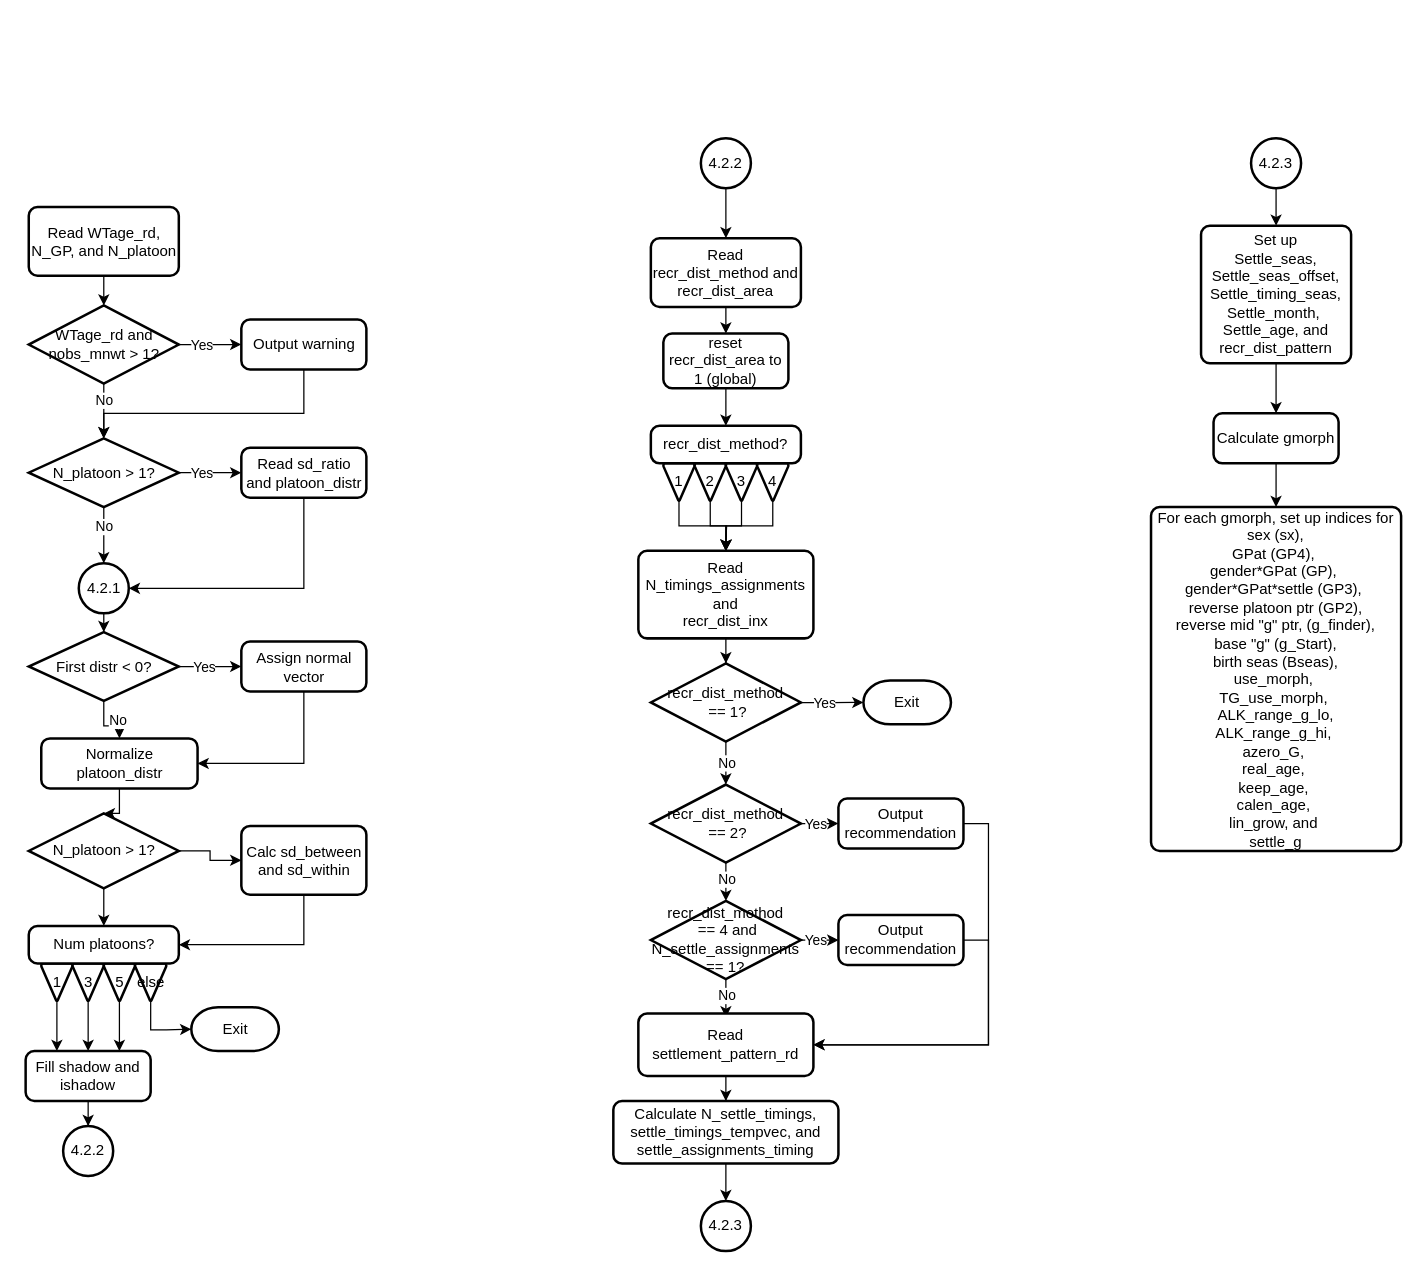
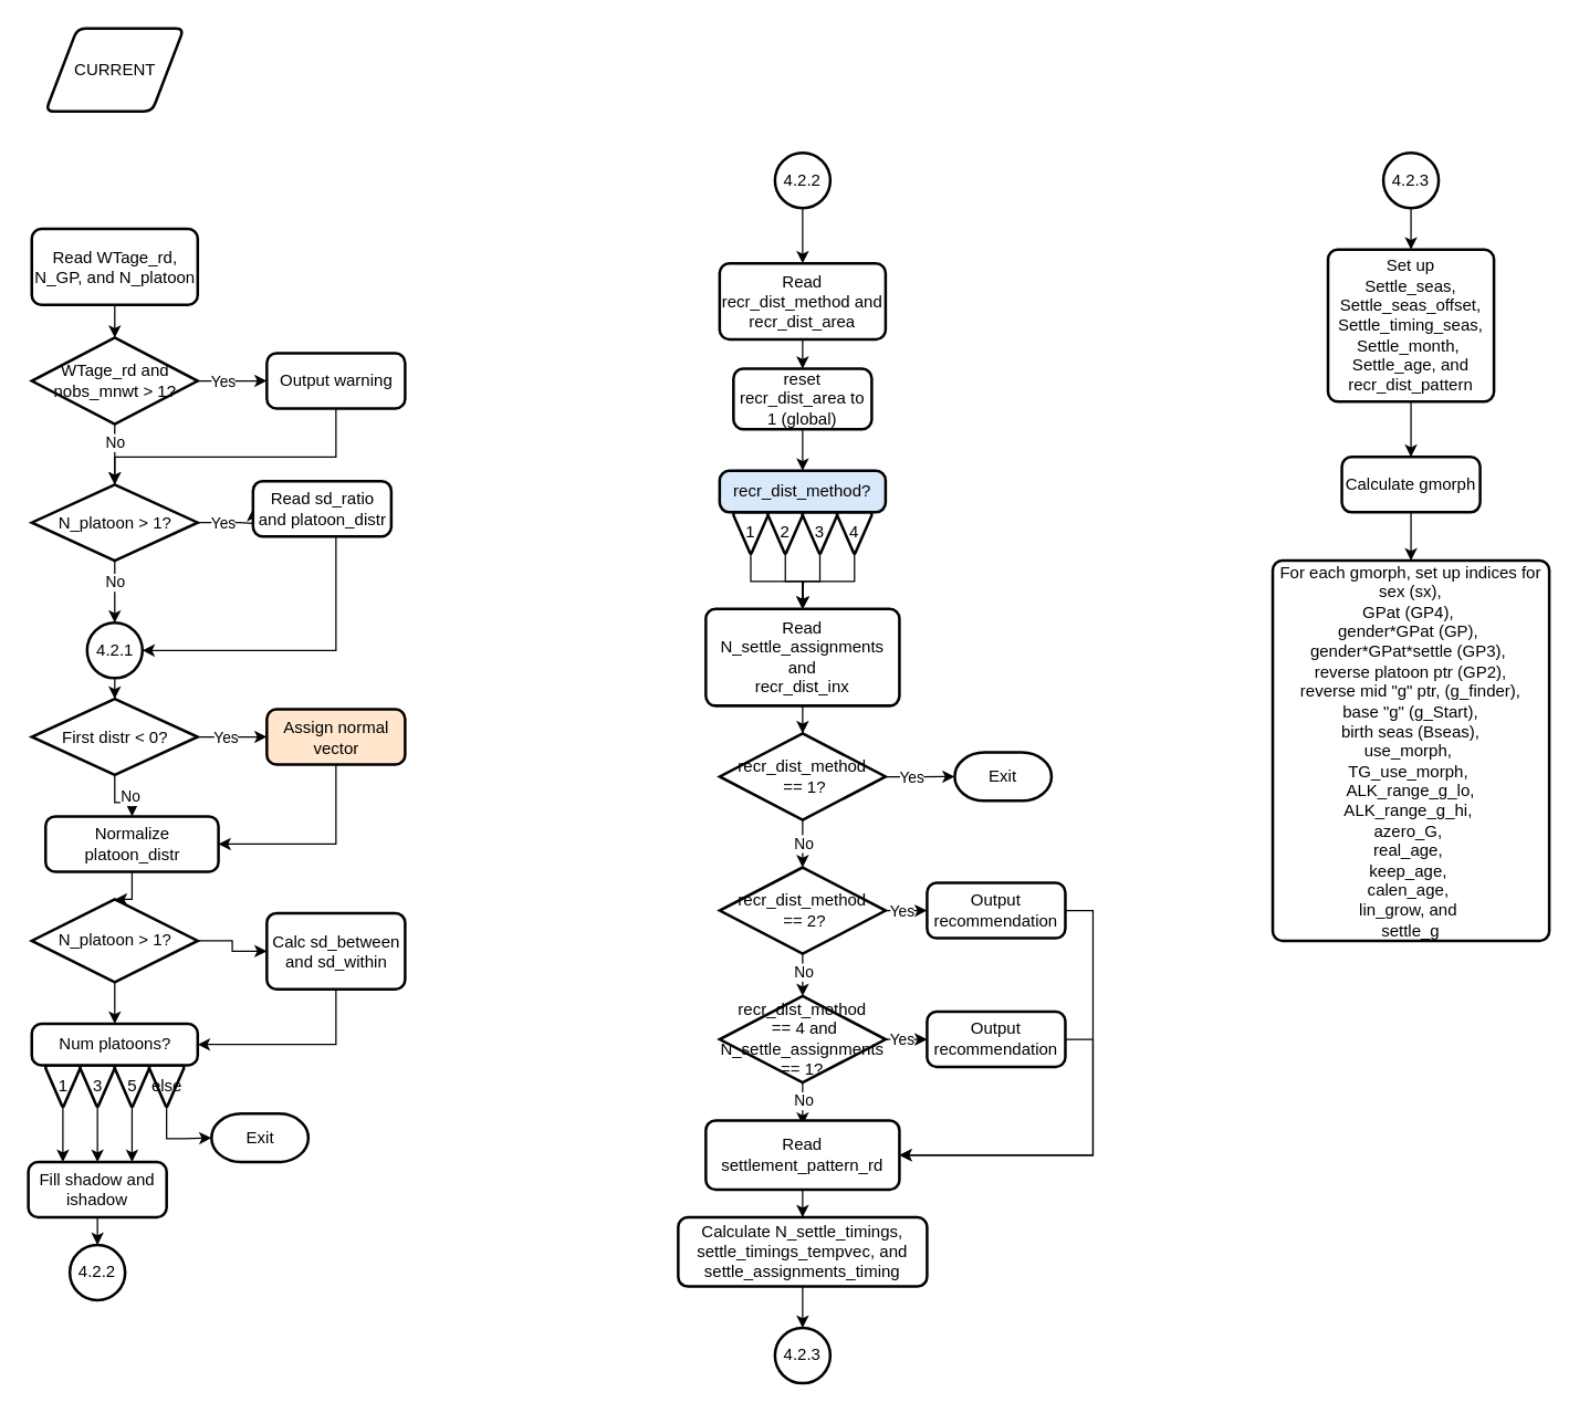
+ <mxCell id="49" value="CURRENT" style="shape=parallelogram;html=1;strokeWidth=2;perimeter=parallelogramPerimeter;whiteSpace=wrap;rounded=1;arcSize=12;size=0.23;" parent="1" vertex="1"><mxGeometry x="32.5" y="20" width="100" height="60" as="geometry" /></mxCell>
- <mxCell id="62" value="recr_dist_method?" style="rounded=1;whiteSpace=wrap;html=1;absoluteArcSize=1;arcSize=14;strokeWidth=2;" vertex="1" parent="57"><mxGeometry width="120" height="30" as="geometry" /></mxCell>
+ <mxCell id="62" value="recr_dist_method?" style="rounded=1;whiteSpace=wrap;html=1;absoluteArcSize=1;arcSize=14;strokeWidth=2;fillColor=#dae8fc;" vertex="1" parent="57"><mxGeometry width="120" height="30" as="geometry" /></mxCell>
- <mxCell id="17" value="Read sd_ratio and platoon_distr" style="rounded=1;whiteSpace=wrap;html=1;absoluteArcSize=1;arcSize=14;strokeWidth=2;" parent="1" vertex="1"><mxGeometry x="192.5" y="357.5" width="100" height="40" as="geometry" /></mxCell>
+ <mxCell id="17" value="Read sd_ratio and platoon_distr" style="rounded=1;whiteSpace=wrap;html=1;absoluteArcSize=1;arcSize=14;strokeWidth=2;" parent="1" vertex="1"><mxGeometry x="182.5" y="347.5" width="100" height="40" as="geometry" /></mxCell>
- <mxCell id="64" value="Read N_timings_assignments and&lt;br&gt;recr_dist_inx" style="rounded=1;whiteSpace=wrap;html=1;absoluteArcSize=1;arcSize=14;strokeWidth=2;" vertex="1" parent="1"><mxGeometry x="510" y="440" width="140" height="70" as="geometry" /></mxCell>
+ <mxCell id="64" value="Read N_settle_assignments and&lt;br&gt;recr_dist_inx" style="rounded=1;whiteSpace=wrap;html=1;absoluteArcSize=1;arcSize=14;strokeWidth=2;" vertex="1" parent="1"><mxGeometry x="510" y="440" width="140" height="70" as="geometry" /></mxCell>
- <mxCell id="26" value="Assign normal vector" style="rounded=1;whiteSpace=wrap;html=1;absoluteArcSize=1;arcSize=14;strokeWidth=2;" parent="1" vertex="1"><mxGeometry x="192.5" y="512.5" width="100" height="40" as="geometry" /></mxCell>
+ <mxCell id="26" value="Assign normal vector" style="rounded=1;whiteSpace=wrap;html=1;absoluteArcSize=1;arcSize=14;strokeWidth=2;fillColor=#ffe6cc;" parent="1" vertex="1"><mxGeometry x="192.5" y="512.5" width="100" height="40" as="geometry" /></mxCell>
